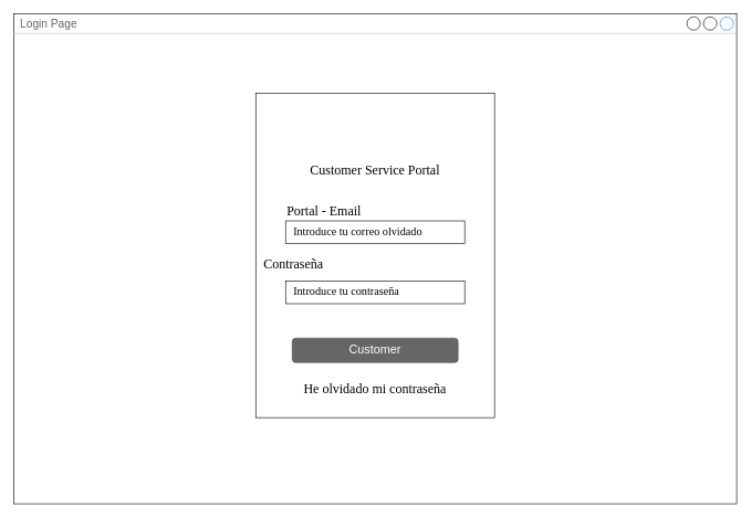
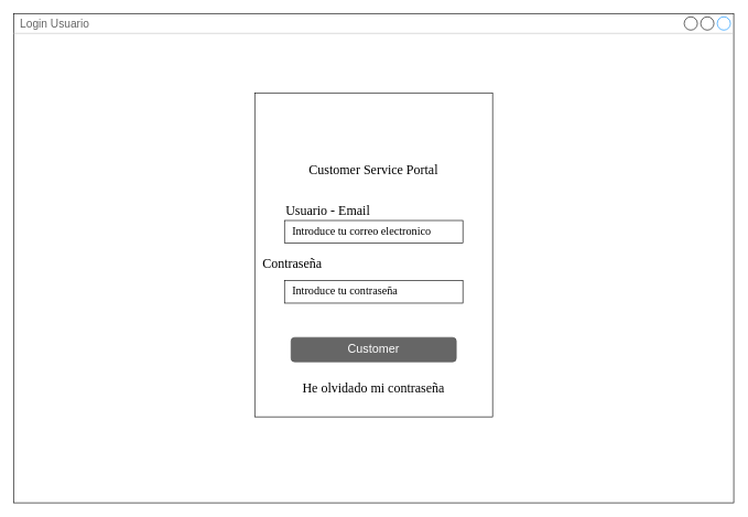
- <mxCell id="2" value="Login Page" style="strokeWidth=1;shadow=0;dashed=0;align=center;html=1;shape=mxgraph.mockup.containers.window;align=left;verticalAlign=top;spacingLeft=8;strokeColor2=#008cff;strokeColor3=#c4c4c4;fontColor=#666666;mainText=;fontSize=17;labelBackgroundColor=none;whiteSpace=wrap;" parent="1" vertex="1"><mxGeometry x="20" y="20" width="1090" height="740" as="geometry" /></mxCell>
+ <mxCell id="2" value="Login Usuario" style="strokeWidth=1;shadow=0;dashed=0;align=center;html=1;shape=mxgraph.mockup.containers.window;align=left;verticalAlign=top;spacingLeft=8;strokeColor2=#008cff;strokeColor3=#c4c4c4;fontColor=#666666;mainText=;fontSize=17;labelBackgroundColor=none;whiteSpace=wrap;" parent="1" vertex="1"><mxGeometry x="20" y="20" width="1090" height="740" as="geometry" /></mxCell>
- <mxCell id="5" value="&lt;font face=&quot;amnasis&quot; data-font-src=&quot;https://fonts.googleapis.com/css?family=amnasis&quot; style=&quot;font-size: 20px;&quot;&gt;Portal - Email&lt;/font&gt;" style="text;html=1;strokeColor=none;fillColor=none;align=left;verticalAlign=middle;whiteSpace=wrap;rounded=0;" vertex="1" parent="1"><mxGeometry x="430" y="302" width="160" height="30" as="geometry" /></mxCell>
+ <mxCell id="5" value="&lt;font face=&quot;amnasis&quot; data-font-src=&quot;https://fonts.googleapis.com/css?family=amnasis&quot; style=&quot;font-size: 20px;&quot;&gt;Usuario - Email&lt;/font&gt;" style="text;html=1;strokeColor=none;fillColor=none;align=left;verticalAlign=middle;whiteSpace=wrap;rounded=0;" vertex="1" parent="1"><mxGeometry x="430" y="302" width="160" height="30" as="geometry" /></mxCell>
- <mxCell id="12" value="&lt;font face=&quot;amnasis&quot; data-font-src=&quot;https://fonts.googleapis.com/css?family=amnasis&quot; style=&quot;font-size: 17px;&quot;&gt;Introduce tu correo olvidado&lt;/font&gt;" style="text;html=1;strokeColor=none;fillColor=none;align=left;verticalAlign=middle;whiteSpace=wrap;rounded=0;" vertex="1" parent="1"><mxGeometry x="440" y="335" width="250" height="30" as="geometry" /></mxCell>
+ <mxCell id="12" value="&lt;font face=&quot;amnasis&quot; data-font-src=&quot;https://fonts.googleapis.com/css?family=amnasis&quot; style=&quot;font-size: 17px;&quot;&gt;Introduce tu correo electronico&lt;/font&gt;" style="text;html=1;strokeColor=none;fillColor=none;align=left;verticalAlign=middle;whiteSpace=wrap;rounded=0;" vertex="1" parent="1"><mxGeometry x="440" y="335" width="250" height="30" as="geometry" /></mxCell>
